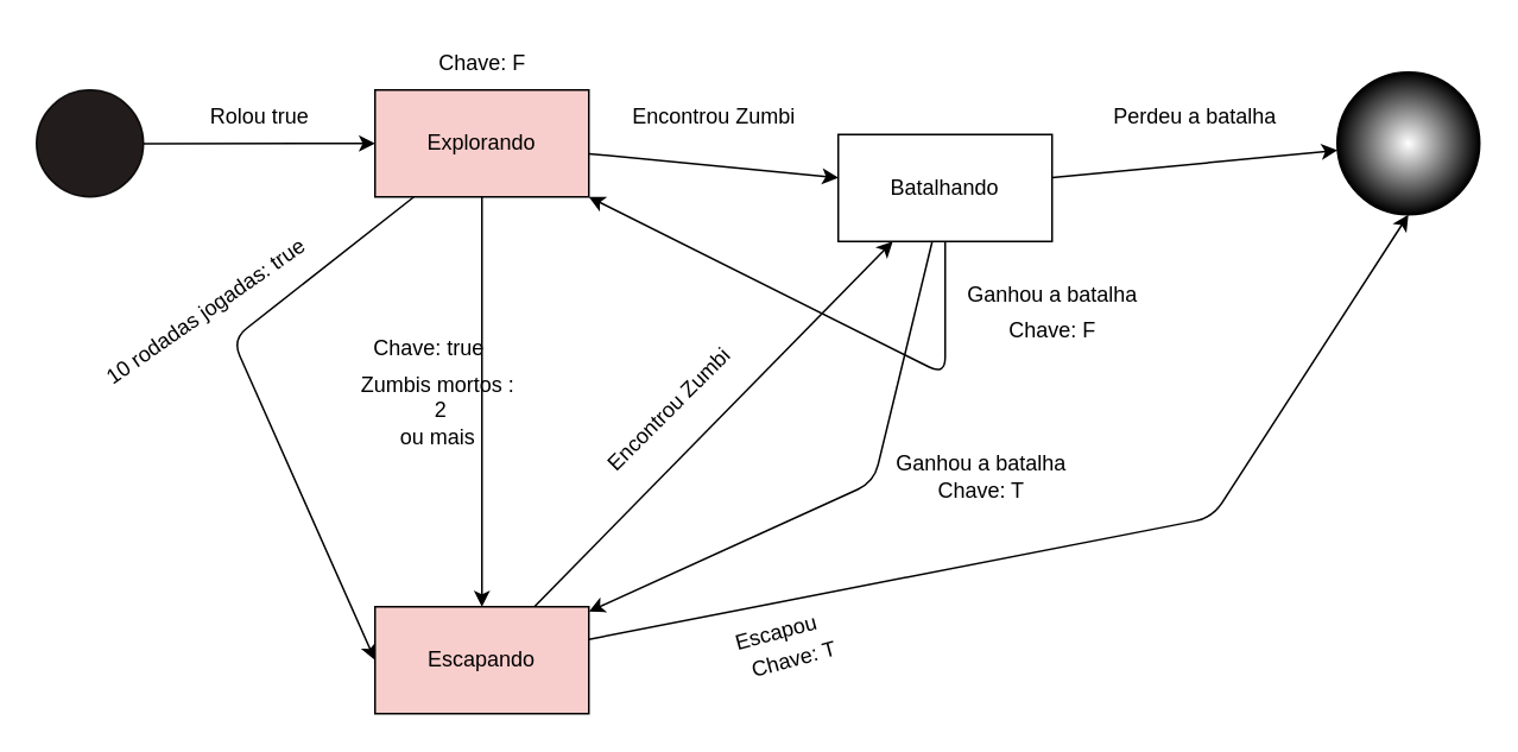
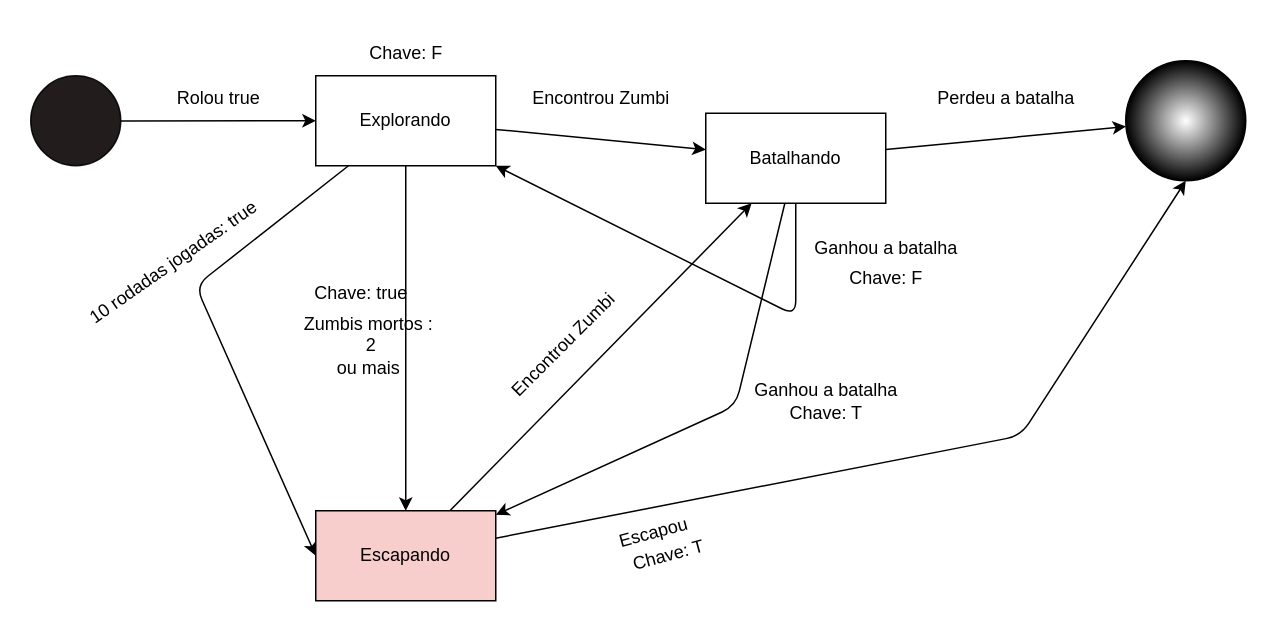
- <mxCell id="7" value="Explorando" style="whiteSpace=wrap;html=1;fillColor=#f8cecc;" parent="1" vertex="1"><mxGeometry x="210" y="50" width="120" height="60" as="geometry" /></mxCell>
+ <mxCell id="7" value="Explorando" style="whiteSpace=wrap;html=1;" parent="1" vertex="1"><mxGeometry x="210" y="50" width="120" height="60" as="geometry" /></mxCell>
